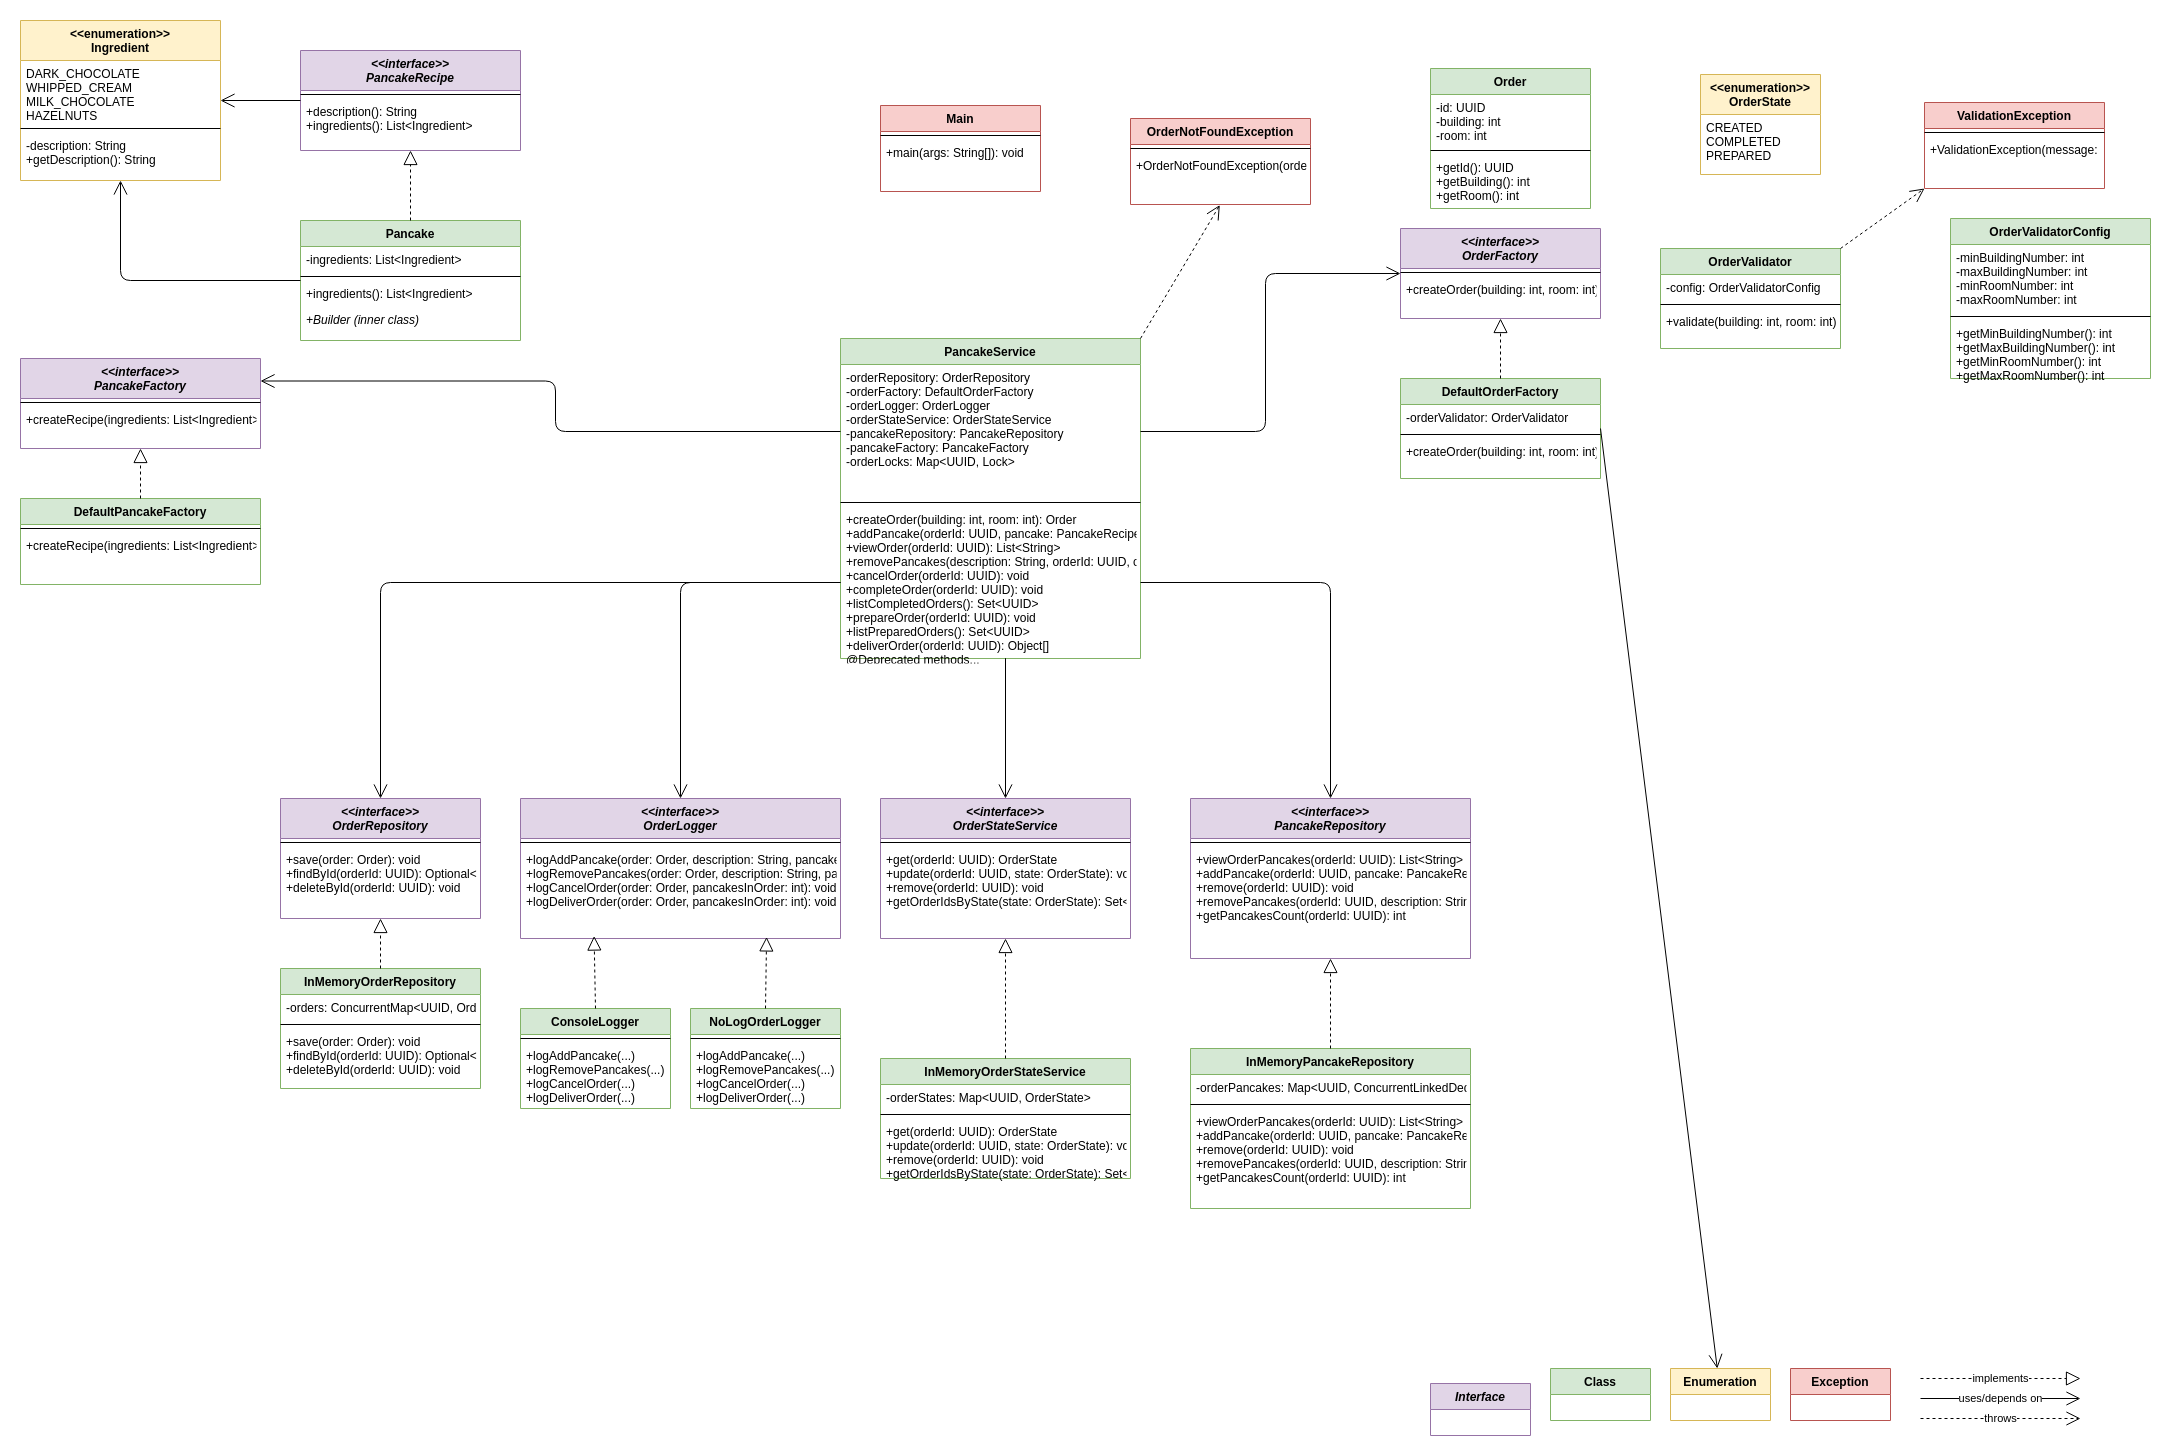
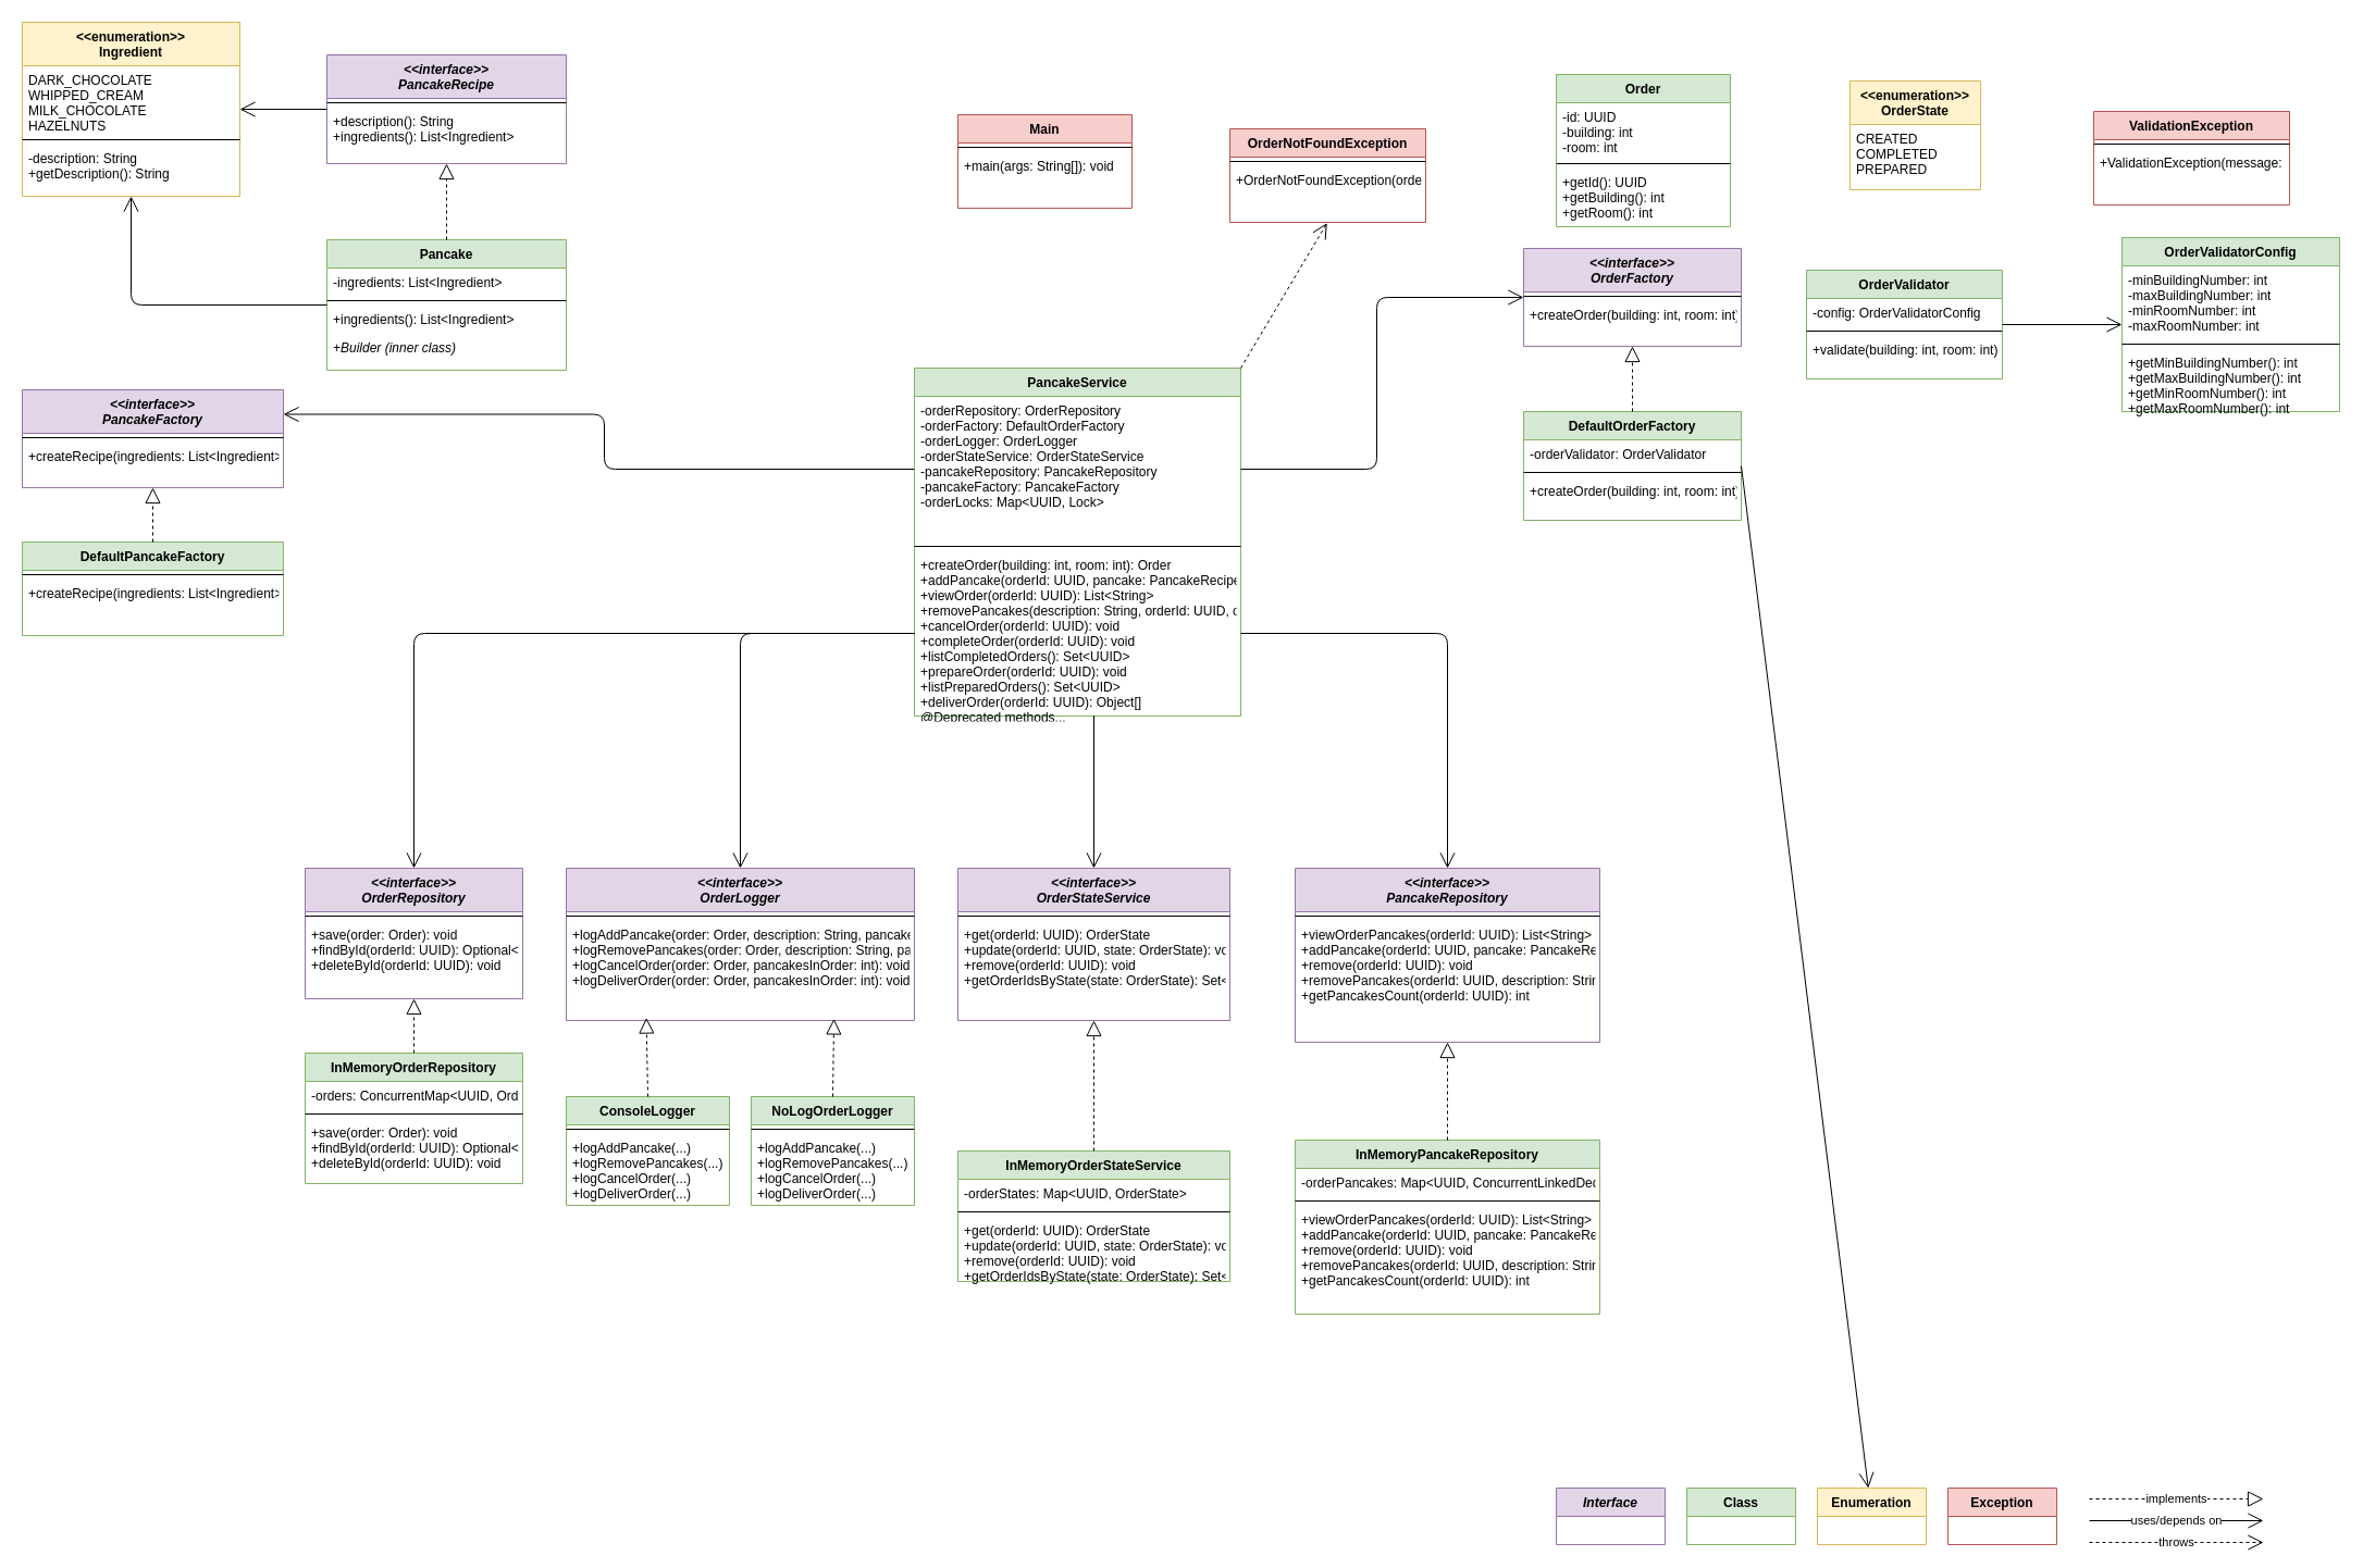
- <mxCell id="97" value="" style="endArrow=open;dashed=1;endFill=0;endSize=12;html=1;exitX=1;exitY=0;exitDx=0;exitDy=0;entryX=0;entryY=1;entryDx=0;entryDy=0;" parent="1" source="36" target="81" edge="1"><mxGeometry width="160" relative="1" as="geometry"><mxPoint x="1100" y="78" as="sourcePoint" /><mxPoint x="1230" y="-36" as="targetPoint" /></mxGeometry></mxCell>
+ <mxCell id="88" value="" style="endArrow=open;endFill=1;endSize=12;html=1;exitX=1;exitY=0.5;exitDx=0;exitDy=0;entryX=0;entryY=0.5;entryDx=0;entryDy=0;" parent="1" source="36" target="40" edge="1"><mxGeometry width="160" relative="1" as="geometry"><mxPoint x="1100" y="128" as="sourcePoint" /><mxPoint x="1150" y="128" as="targetPoint" /></mxGeometry></mxCell>
- <mxCell id="99" value="Interface" style="swimlane;fontStyle=3;align=center;verticalAlign=top;childLayout=stackLayout;horizontal=1;startSize=26;horizontalStack=0;resizeParent=1;resizeParentMax=0;resizeLast=0;collapsible=0;marginBottom=0;fillColor=#e1d5e7;strokeColor=#9673a6;" parent="1" vertex="1"><mxGeometry x="1430" y="1383" width="100" height="52" as="geometry" /></mxCell>
+ <mxCell id="99" value="Interface" style="swimlane;fontStyle=3;align=center;verticalAlign=top;childLayout=stackLayout;horizontal=1;startSize=26;horizontalStack=0;resizeParent=1;resizeParentMax=0;resizeLast=0;collapsible=0;marginBottom=0;fillColor=#e1d5e7;strokeColor=#9673a6;" parent="1" vertex="1"><mxGeometry x="1430" y="1368" width="100" height="52" as="geometry" /></mxCell>
